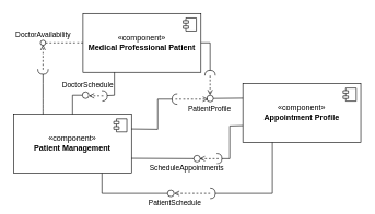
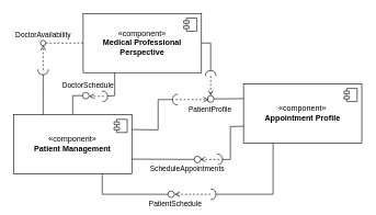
- <mxCell id="4" value="«component»&lt;br&gt;&lt;b&gt;Medical Professional Patient&lt;/b&gt;" style="html=1;dropTarget=0;whiteSpace=wrap;" vertex="1" parent="1"><mxGeometry x="126" y="20" width="180" height="90" as="geometry" /></mxCell>
+ <mxCell id="4" value="«component»&lt;br&gt;&lt;b&gt;Medical Professional Perspective&lt;/b&gt;" style="html=1;dropTarget=0;whiteSpace=wrap;" vertex="1" parent="1"><mxGeometry x="126" y="20" width="180" height="90" as="geometry" /></mxCell>
